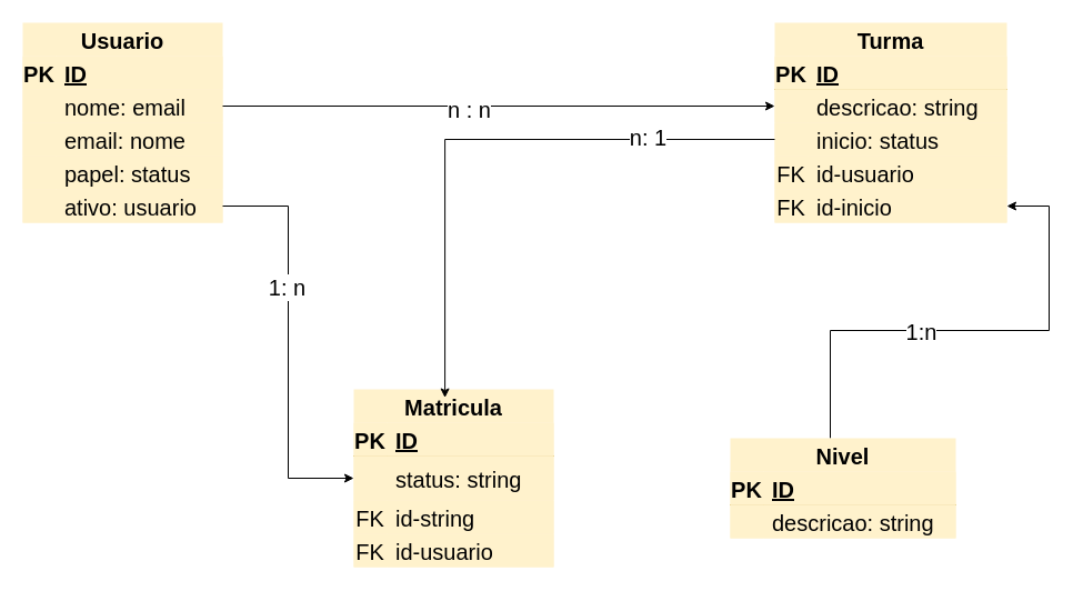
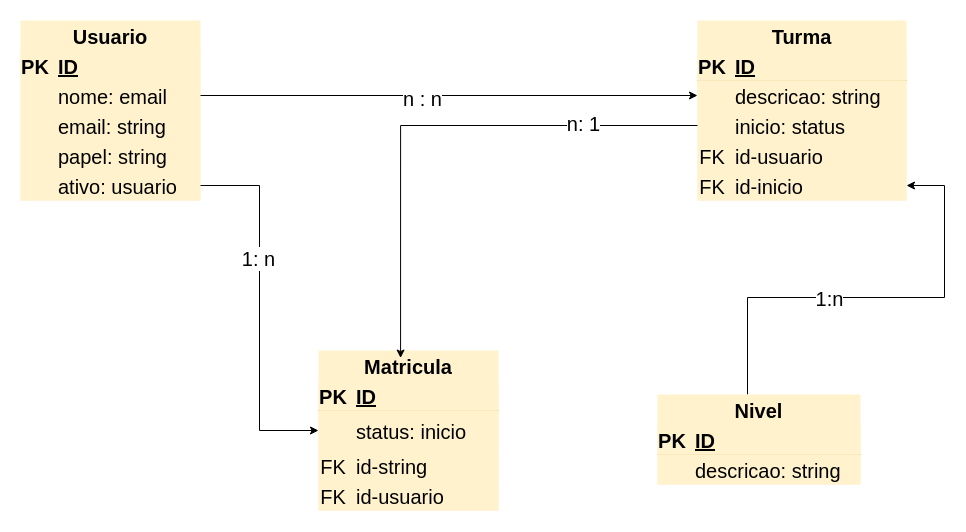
- <mxCell id="11" value="email: nome" style="shape=partialRectangle;connectable=0;fillColor=#fff2cc;top=0;left=0;bottom=0;right=0;align=left;spacingLeft=6;overflow=hidden;fontSize=20;strokeColor=none;" parent="9" vertex="1"><mxGeometry x="30" width="150" height="30" as="geometry"><mxRectangle width="150" height="30" as="alternateBounds" /></mxGeometry></mxCell>
+ <mxCell id="11" value="email: string" style="shape=partialRectangle;connectable=0;fillColor=#fff2cc;top=0;left=0;bottom=0;right=0;align=left;spacingLeft=6;overflow=hidden;fontSize=20;strokeColor=none;" parent="9" vertex="1"><mxGeometry x="30" width="150" height="30" as="geometry"><mxRectangle width="150" height="30" as="alternateBounds" /></mxGeometry></mxCell>
- <mxCell id="14" value="papel: status" style="shape=partialRectangle;connectable=0;fillColor=#fff2cc;top=0;left=0;bottom=0;right=0;align=left;spacingLeft=6;overflow=hidden;fontSize=20;strokeColor=none;" parent="12" vertex="1"><mxGeometry x="30" width="150" height="30" as="geometry"><mxRectangle width="150" height="30" as="alternateBounds" /></mxGeometry></mxCell>
+ <mxCell id="14" value="papel: string" style="shape=partialRectangle;connectable=0;fillColor=#fff2cc;top=0;left=0;bottom=0;right=0;align=left;spacingLeft=6;overflow=hidden;fontSize=20;strokeColor=none;" parent="12" vertex="1"><mxGeometry x="30" width="150" height="30" as="geometry"><mxRectangle width="150" height="30" as="alternateBounds" /></mxGeometry></mxCell>
- <mxCell id="49" value="status: string" style="shape=partialRectangle;connectable=0;fillColor=#fff2cc;top=0;left=0;bottom=0;right=0;align=left;spacingLeft=6;overflow=hidden;fontSize=20;strokeColor=#d6b656;" parent="47" vertex="1"><mxGeometry x="30" width="150" height="40" as="geometry"><mxRectangle width="150" height="40" as="alternateBounds" /></mxGeometry></mxCell>
+ <mxCell id="49" value="status: inicio" style="shape=partialRectangle;connectable=0;fillColor=#fff2cc;top=0;left=0;bottom=0;right=0;align=left;spacingLeft=6;overflow=hidden;fontSize=20;strokeColor=#d6b656;" parent="47" vertex="1"><mxGeometry x="30" width="150" height="40" as="geometry"><mxRectangle width="150" height="40" as="alternateBounds" /></mxGeometry></mxCell>
